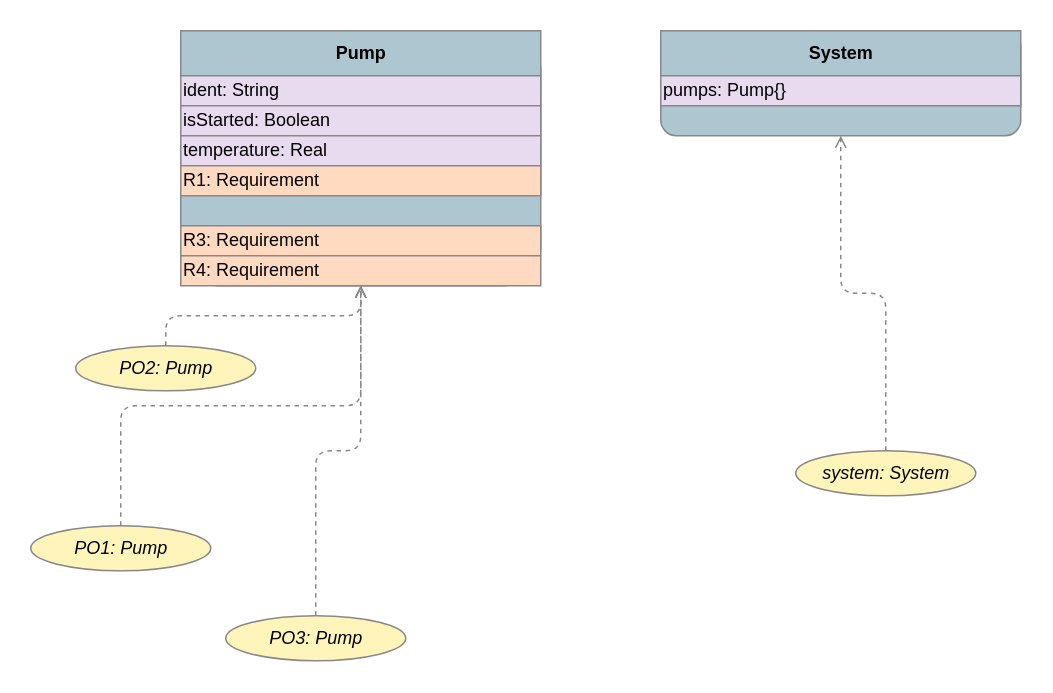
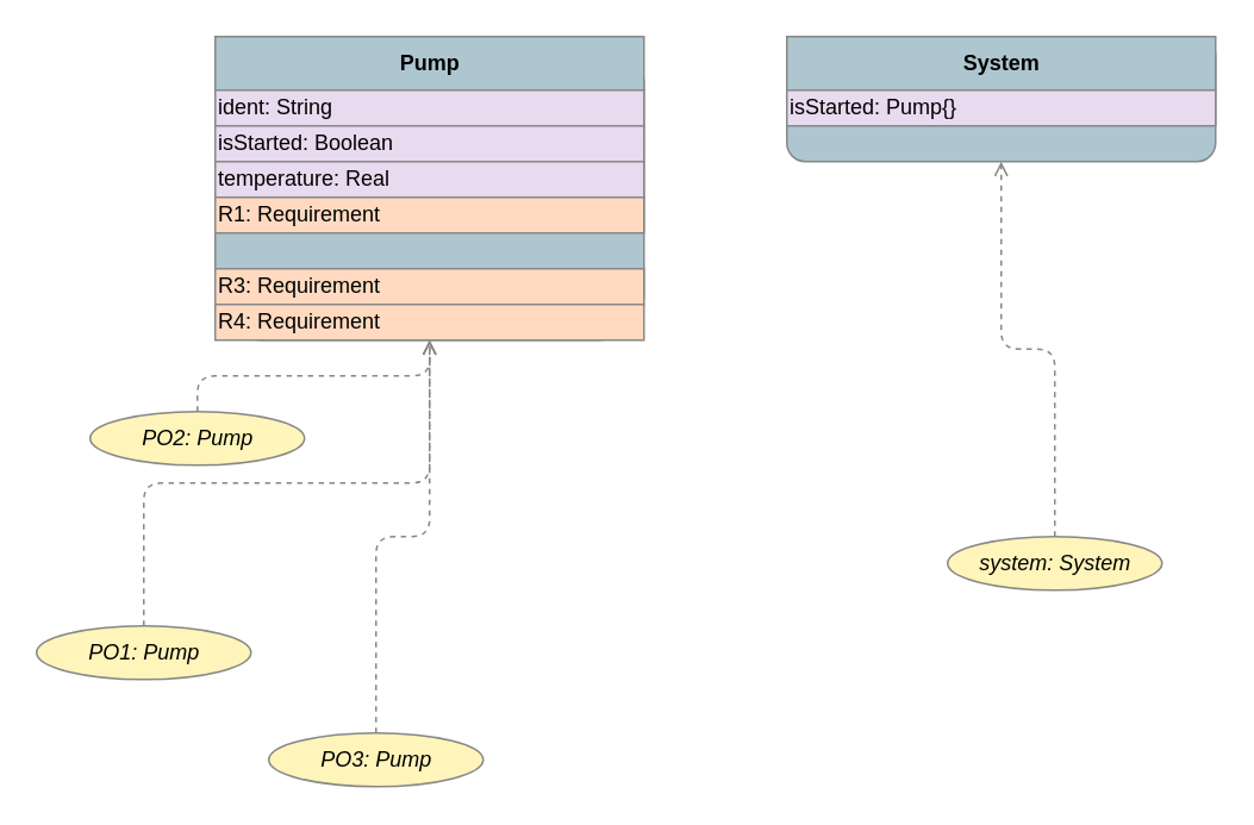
- <mxCell id="12" value="pumps: Pump{}" style="text;html=1;verticalAlign=middle;align=left;fillColor=#E8DAEF;strokeColor=#888888;" parent="10" vertex="1"><mxGeometry y="30" width="240" height="20" as="geometry" /></mxCell>
+ <mxCell id="12" value="isStarted: Pump{}" style="text;html=1;verticalAlign=middle;align=left;fillColor=#E8DAEF;strokeColor=#888888;" parent="10" vertex="1"><mxGeometry y="30" width="240" height="20" as="geometry" /></mxCell>
